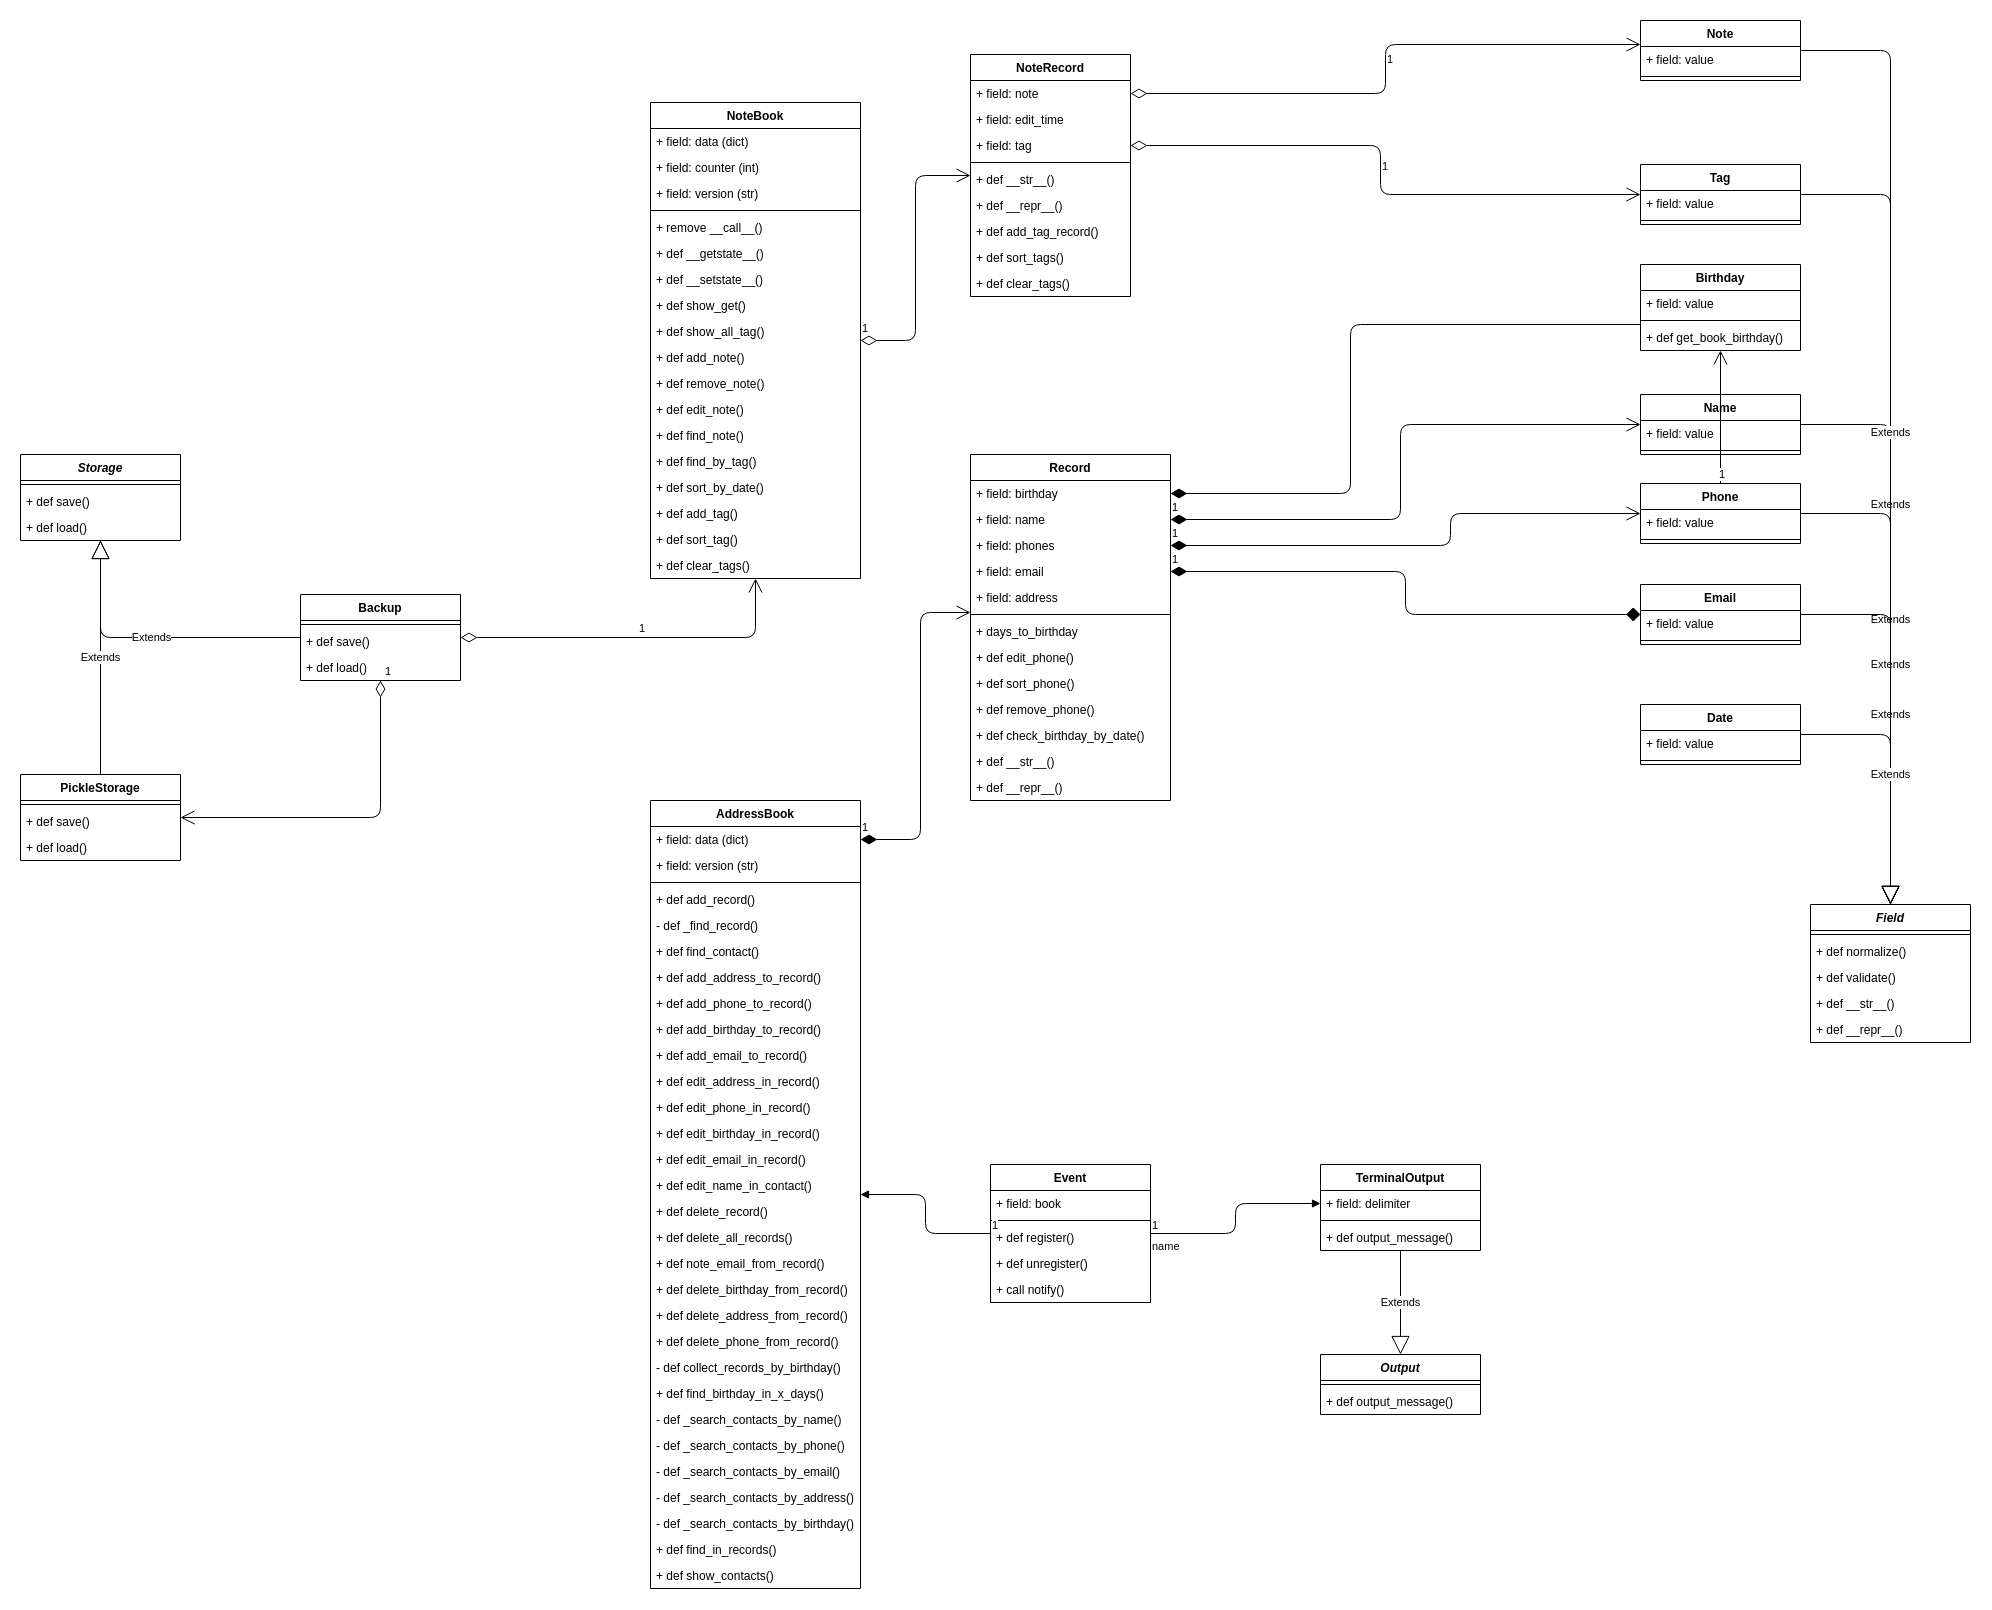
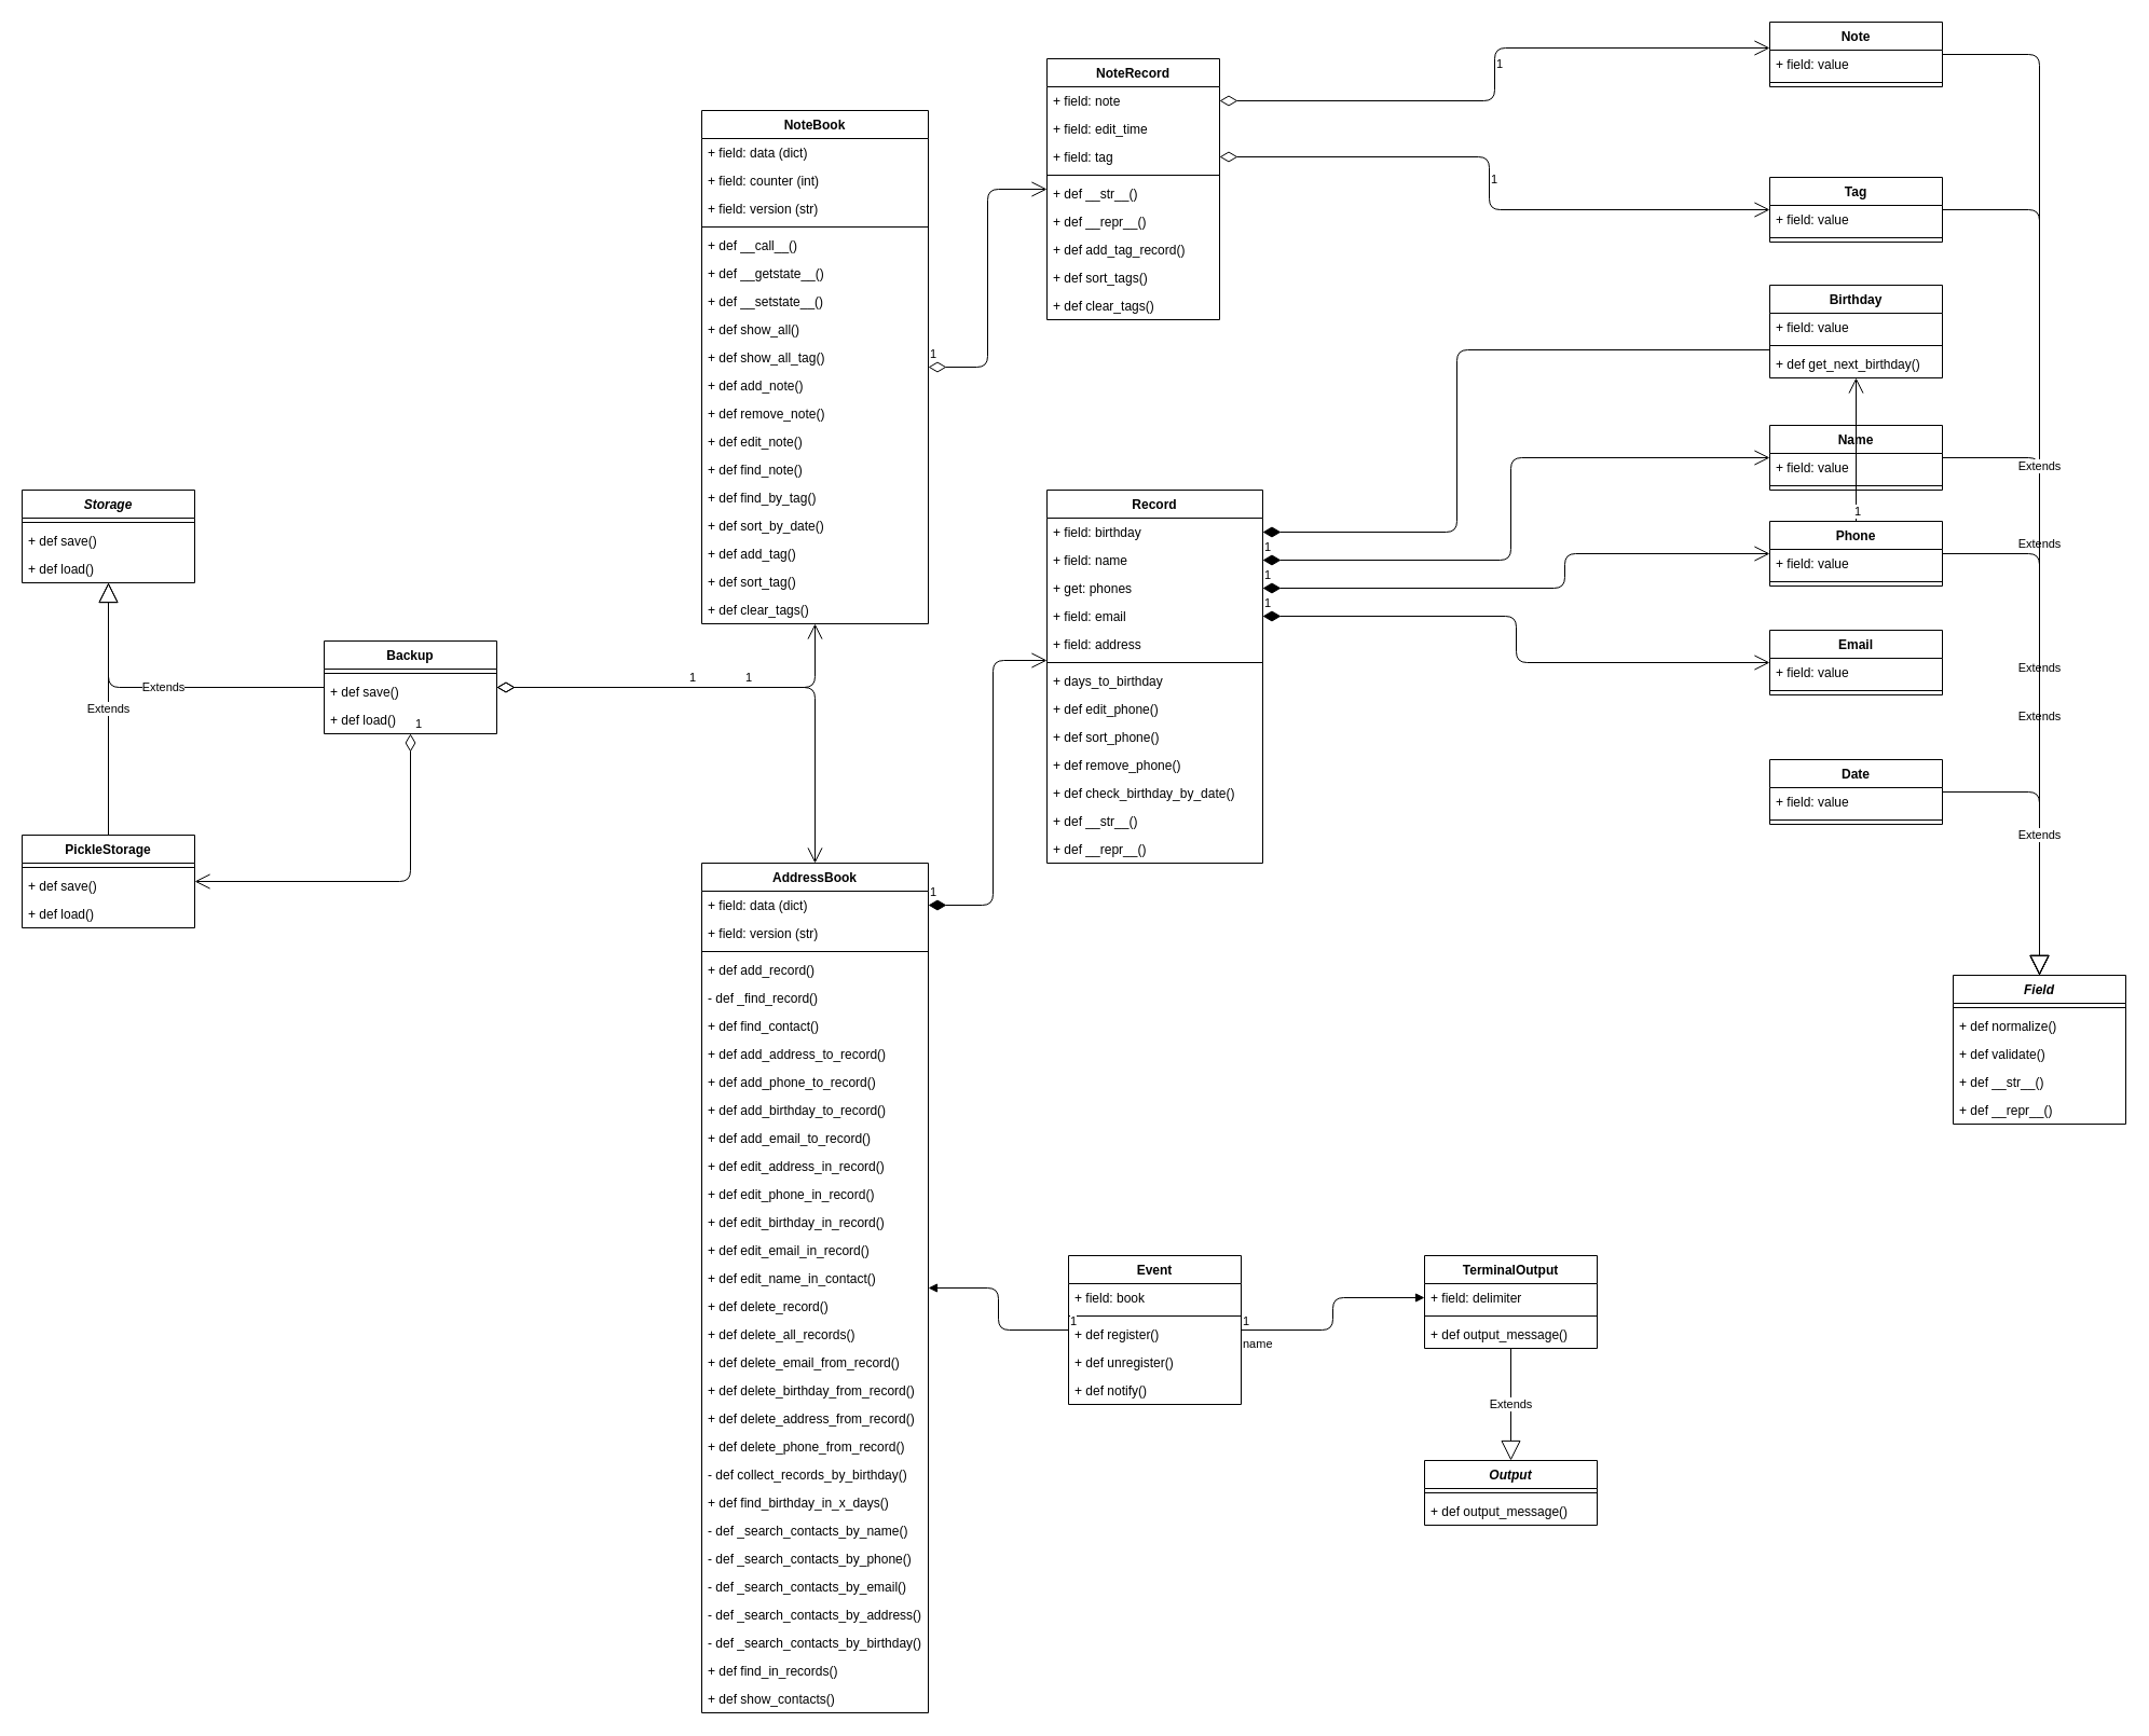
- <mxCell id="134" value="+ remove __call__()" style="text;strokeColor=none;fillColor=none;align=left;verticalAlign=top;spacingLeft=4;spacingRight=4;overflow=hidden;rotatable=0;points=[[0,0.5],[1,0.5]];portConstraint=eastwest;" vertex="1" parent="129"><mxGeometry y="112" width="210" height="26" as="geometry" /></mxCell>
+ <mxCell id="134" value="+ def __call__()" style="text;strokeColor=none;fillColor=none;align=left;verticalAlign=top;spacingLeft=4;spacingRight=4;overflow=hidden;rotatable=0;points=[[0,0.5],[1,0.5]];portConstraint=eastwest;" vertex="1" parent="129"><mxGeometry y="112" width="210" height="26" as="geometry" /></mxCell>
- <mxCell id="137" value="+ def show_get()" style="text;strokeColor=none;fillColor=none;align=left;verticalAlign=top;spacingLeft=4;spacingRight=4;overflow=hidden;rotatable=0;points=[[0,0.5],[1,0.5]];portConstraint=eastwest;" vertex="1" parent="129"><mxGeometry y="190" width="210" height="26" as="geometry" /></mxCell>
+ <mxCell id="137" value="+ def show_all()" style="text;strokeColor=none;fillColor=none;align=left;verticalAlign=top;spacingLeft=4;spacingRight=4;overflow=hidden;rotatable=0;points=[[0,0.5],[1,0.5]];portConstraint=eastwest;" vertex="1" parent="129"><mxGeometry y="190" width="210" height="26" as="geometry" /></mxCell>
- <mxCell id="51" value="+ def get_book_birthday()" style="text;strokeColor=none;fillColor=none;align=left;verticalAlign=top;spacingLeft=4;spacingRight=4;overflow=hidden;rotatable=0;points=[[0,0.5],[1,0.5]];portConstraint=eastwest;" vertex="1" parent="48"><mxGeometry y="60" width="160" height="26" as="geometry" /></mxCell>
+ <mxCell id="51" value="+ def get_next_birthday()" style="text;strokeColor=none;fillColor=none;align=left;verticalAlign=top;spacingLeft=4;spacingRight=4;overflow=hidden;rotatable=0;points=[[0,0.5],[1,0.5]];portConstraint=eastwest;" vertex="1" parent="48"><mxGeometry y="60" width="160" height="26" as="geometry" /></mxCell>
- <mxCell id="70" value="+ field: phones" style="text;strokeColor=none;fillColor=none;align=left;verticalAlign=top;spacingLeft=4;spacingRight=4;overflow=hidden;rotatable=0;points=[[0,0.5],[1,0.5]];portConstraint=eastwest;" parent="67" vertex="1"><mxGeometry y="78" width="200" height="26" as="geometry" /></mxCell>
+ <mxCell id="70" value="+ get: phones" style="text;strokeColor=none;fillColor=none;align=left;verticalAlign=top;spacingLeft=4;spacingRight=4;overflow=hidden;rotatable=0;points=[[0,0.5],[1,0.5]];portConstraint=eastwest;" parent="67" vertex="1"><mxGeometry y="78" width="200" height="26" as="geometry" /></mxCell>
- <mxCell id="83" value="1" style="endArrow=diamond;html=1;endSize=12;startArrow=diamondThin;startSize=14;startFill=1;edgeStyle=orthogonalEdgeStyle;align=left;verticalAlign=bottom;" parent="1" source="71" target="52" edge="1"><mxGeometry x="-1" y="3" relative="1" as="geometry"><mxPoint x="970" y="1140" as="sourcePoint" /><mxPoint x="1130" y="1140" as="targetPoint" /></mxGeometry></mxCell>
+ <mxCell id="83" value="1" style="endArrow=open;html=1;endSize=12;startArrow=diamondThin;startSize=14;startFill=1;edgeStyle=orthogonalEdgeStyle;align=left;verticalAlign=bottom;" parent="1" source="71" target="52" edge="1"><mxGeometry x="-1" y="3" relative="1" as="geometry"><mxPoint x="970" y="1140" as="sourcePoint" /><mxPoint x="1130" y="1140" as="targetPoint" /></mxGeometry></mxCell>
- <mxCell id="64" value="Extends" style="endArrow=block;endSize=16;endFill=0;html=1;edgeStyle=orthogonalEdgeStyle;" parent="1" source="52" target="39" edge="1"><mxGeometry width="160" relative="1" as="geometry"><mxPoint x="1500" y="770" as="sourcePoint" /><mxPoint x="1660" y="770" as="targetPoint" /></mxGeometry></mxCell>
+ <mxCell id="112" value="1" style="endArrow=open;html=1;endSize=12;startArrow=diamondThin;startSize=14;startFill=0;edgeStyle=orthogonalEdgeStyle;align=left;verticalAlign=bottom;" edge="1" parent="1" source="106" target="8"><mxGeometry relative="1" as="geometry"><mxPoint x="430" y="914" as="sourcePoint" /><mxPoint x="590" y="914" as="targetPoint" /></mxGeometry></mxCell>
- <mxCell id="26" value="+ def note_email_from_record()" style="text;strokeColor=none;fillColor=none;align=left;verticalAlign=top;spacingLeft=4;spacingRight=4;overflow=hidden;rotatable=0;points=[[0,0.5],[1,0.5]];portConstraint=eastwest;" vertex="1" parent="8"><mxGeometry y="450" width="210" height="26" as="geometry" /></mxCell>
+ <mxCell id="26" value="+ def delete_email_from_record()" style="text;strokeColor=none;fillColor=none;align=left;verticalAlign=top;spacingLeft=4;spacingRight=4;overflow=hidden;rotatable=0;points=[[0,0.5],[1,0.5]];portConstraint=eastwest;" vertex="1" parent="8"><mxGeometry y="450" width="210" height="26" as="geometry" /></mxCell>
- <mxCell id="7" value="+ call notify()" style="text;strokeColor=none;fillColor=none;align=left;verticalAlign=top;spacingLeft=4;spacingRight=4;overflow=hidden;rotatable=0;points=[[0,0.5],[1,0.5]];portConstraint=eastwest;" vertex="1" parent="2"><mxGeometry y="112" width="160" height="26" as="geometry" /></mxCell>
+ <mxCell id="7" value="+ def notify()" style="text;strokeColor=none;fillColor=none;align=left;verticalAlign=top;spacingLeft=4;spacingRight=4;overflow=hidden;rotatable=0;points=[[0,0.5],[1,0.5]];portConstraint=eastwest;" vertex="1" parent="2"><mxGeometry y="112" width="160" height="26" as="geometry" /></mxCell>
